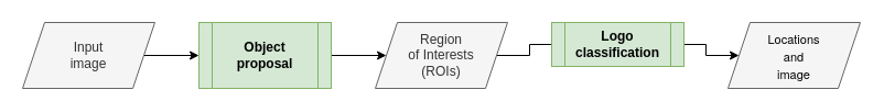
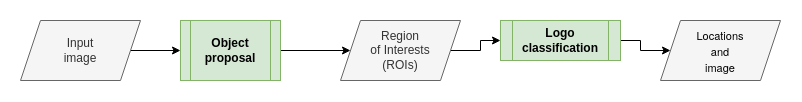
- <mxCell id="6" style="edgeStyle=orthogonalEdgeStyle;rounded=0;orthogonalLoop=1;jettySize=auto;html=1;exitX=1;exitY=0.5;exitDx=0;exitDy=0;entryX=0;entryY=0.5;entryDx=0;entryDy=0;endArrow=none;" parent="1" source="7" target="9" edge="1"><mxGeometry relative="1" as="geometry" /></mxCell>
+ <mxCell id="6" style="edgeStyle=orthogonalEdgeStyle;rounded=0;orthogonalLoop=1;jettySize=auto;html=1;exitX=1;exitY=0.5;exitDx=0;exitDy=0;entryX=0;entryY=0.5;entryDx=0;entryDy=0;" parent="1" source="7" target="9" edge="1"><mxGeometry relative="1" as="geometry" /></mxCell>
- <mxCell id="5" value="Object&lt;br&gt;proposal" style="shape=process;whiteSpace=wrap;html=1;backgroundOutline=1;fillColor=#d5e8d4;strokeColor=#82b366;fontStyle=1" parent="1" vertex="1"><mxGeometry x="180" width="120" height="60" as="geometry" y="20" /></mxCell>
+ <mxCell id="5" value="Object&lt;br&gt;proposal" style="shape=process;whiteSpace=wrap;html=1;backgroundOutline=1;fillColor=#d5e8d4;strokeColor=#82b366;fontStyle=1" parent="1" vertex="1"><mxGeometry x="180" y="20" width="100" height="60" as="geometry" /></mxCell>
